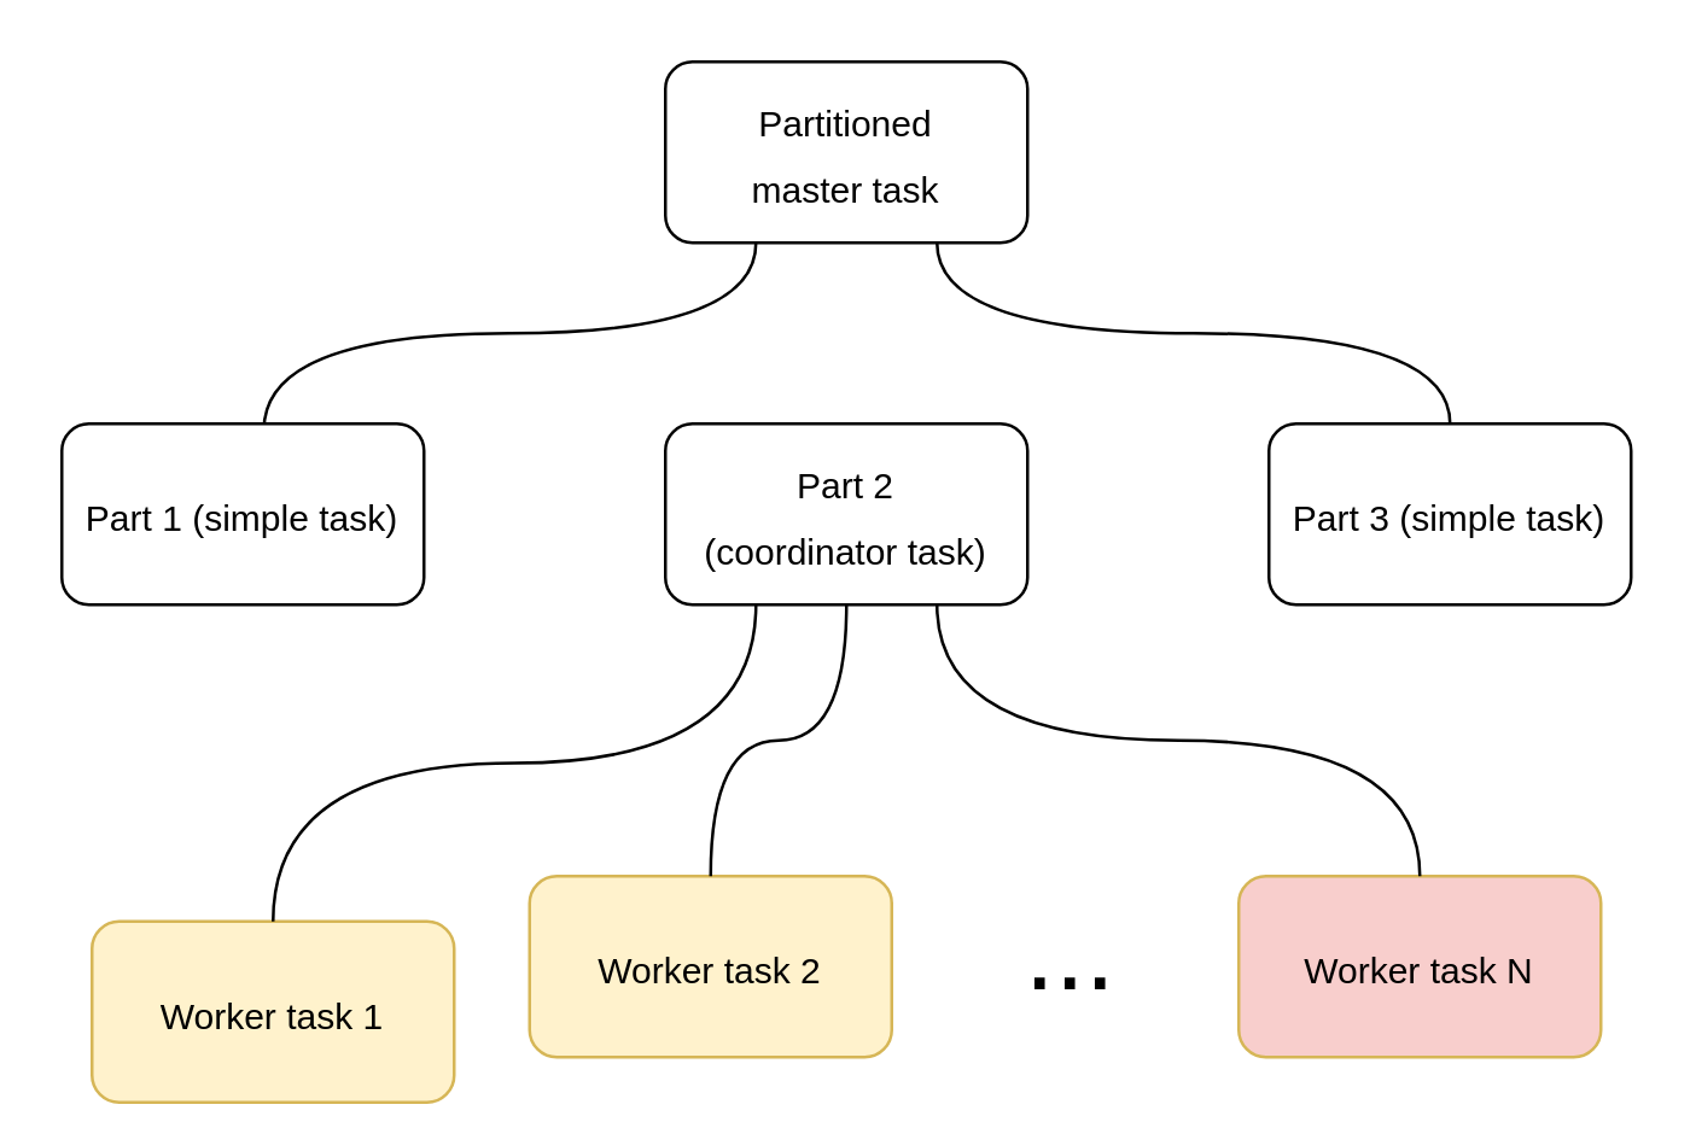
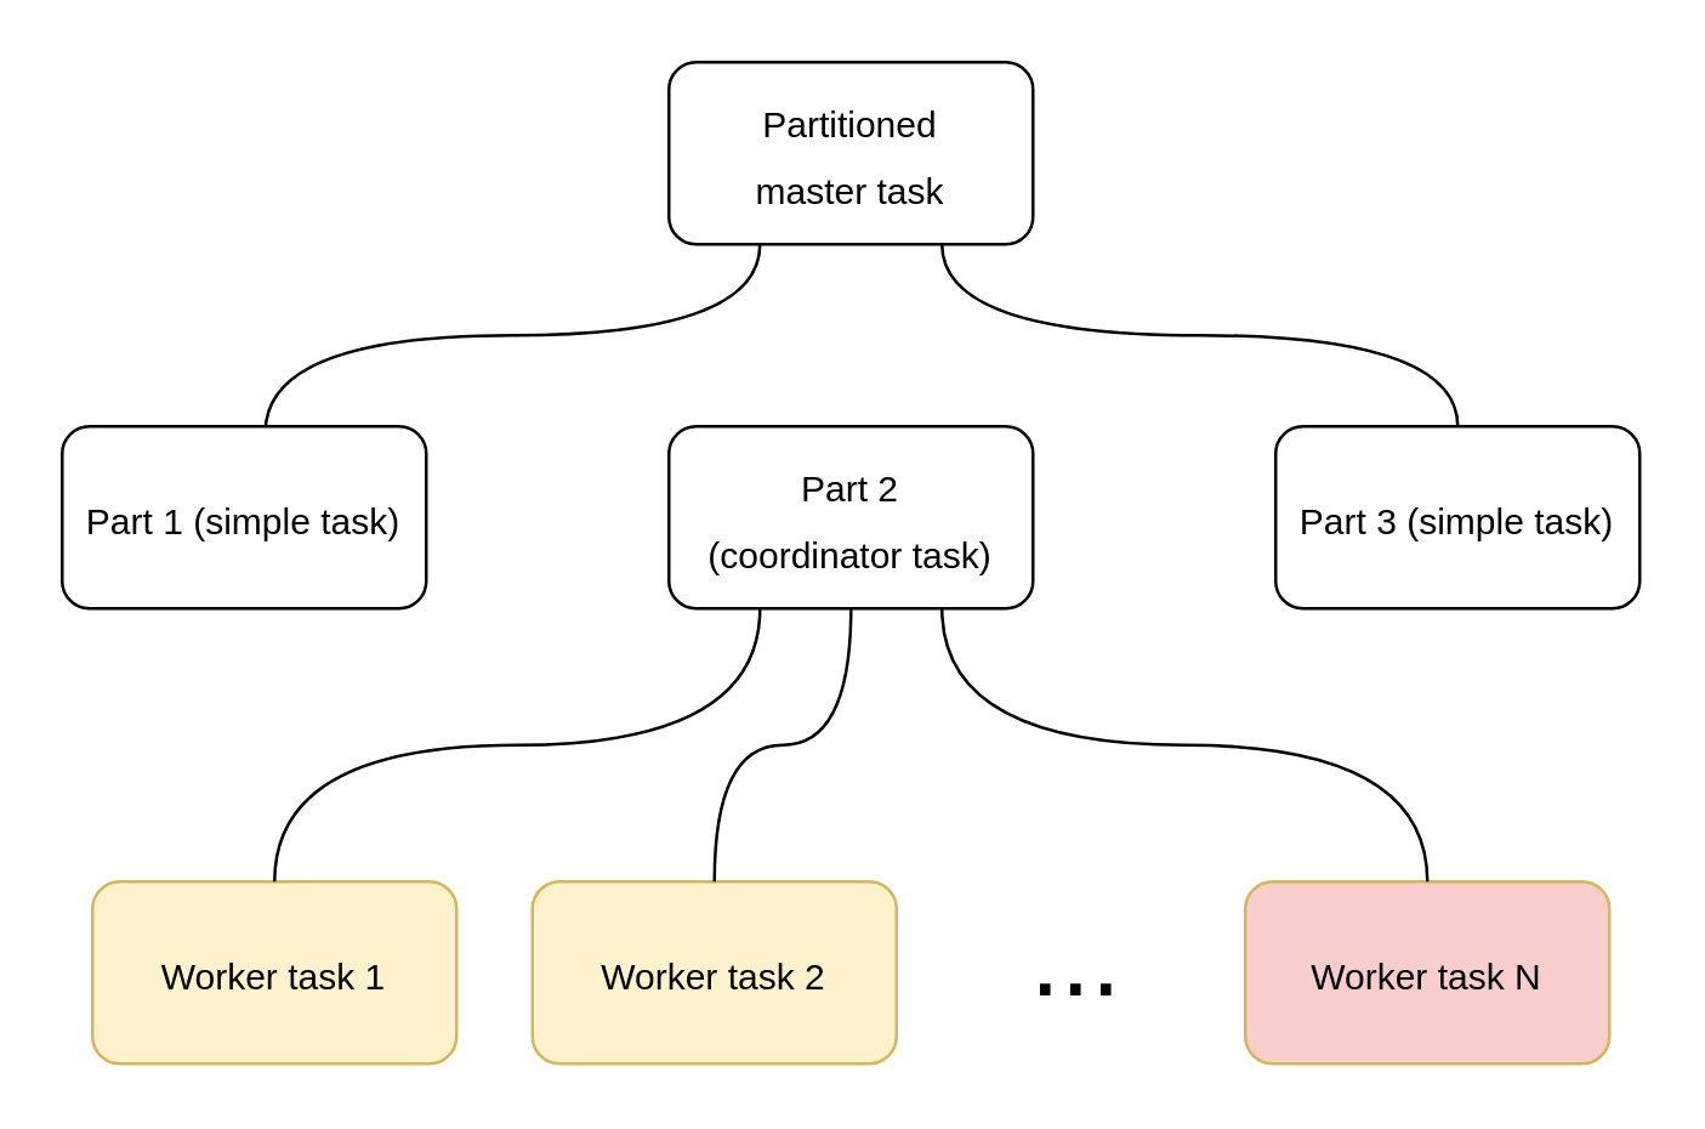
- <mxCell id="2" value="&lt;font style=&quot;font-size: 12px&quot;&gt;Worker task 1&lt;/font&gt;" style="rounded=1;whiteSpace=wrap;html=1;fontSize=18;fillColor=#fff2cc;strokeColor=#d6b656;" vertex="1" parent="1"><mxGeometry x="30" y="305" width="120" height="60" as="geometry" /></mxCell>
+ <mxCell id="2" value="&lt;font style=&quot;font-size: 12px&quot;&gt;Worker task 1&lt;/font&gt;" style="rounded=1;whiteSpace=wrap;html=1;fontSize=18;fillColor=#fff2cc;strokeColor=#d6b656;" vertex="1" parent="1"><mxGeometry x="30" y="290" width="120" height="60" as="geometry" /></mxCell>
